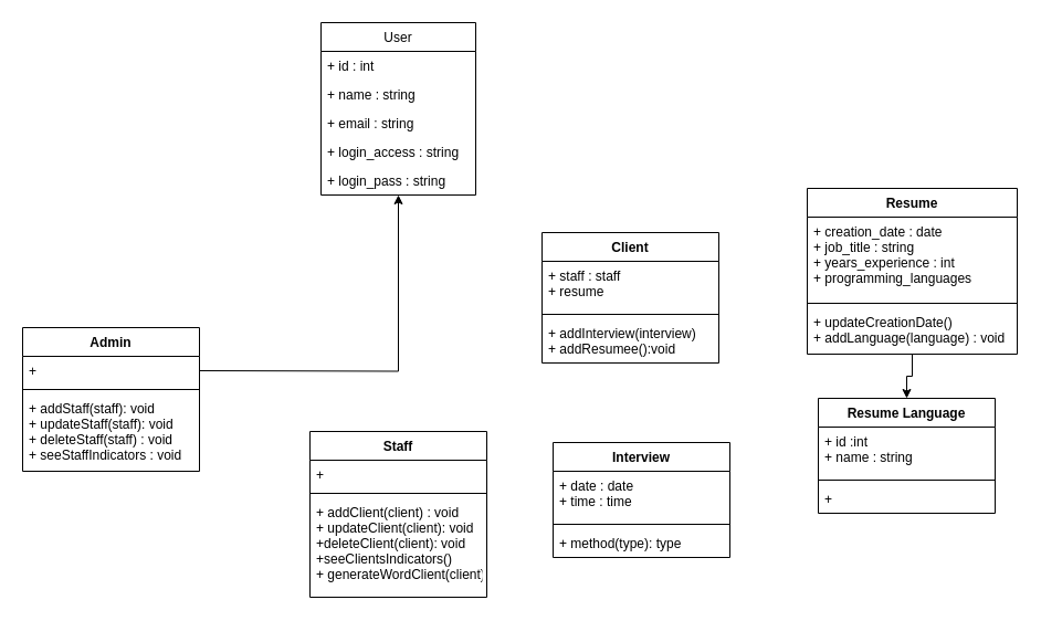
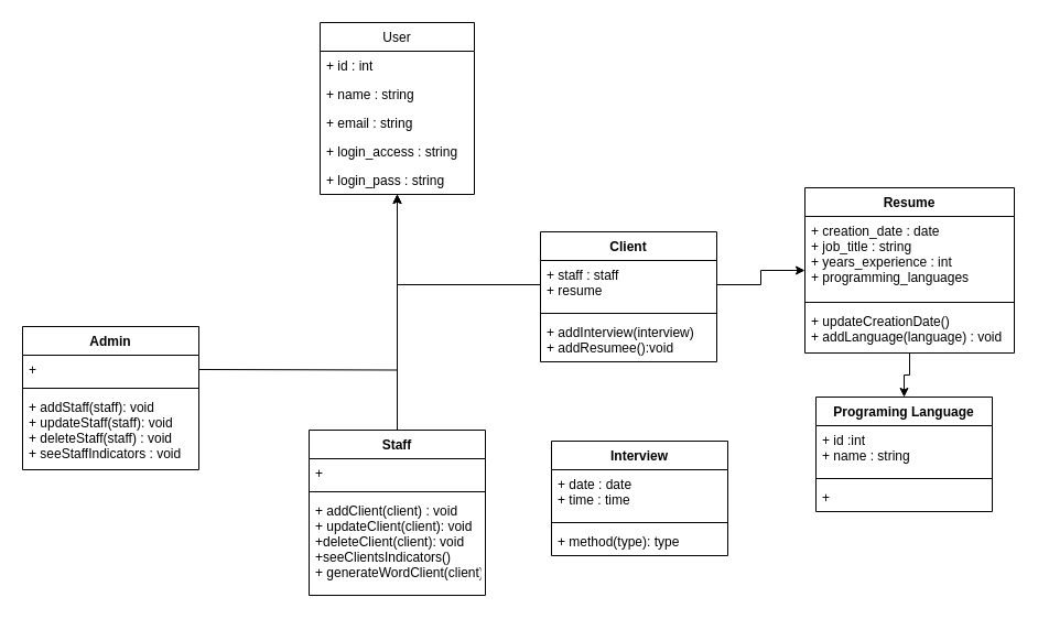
+ <mxCell id="23" style="edgeStyle=orthogonalEdgeStyle;rounded=0;orthogonalLoop=1;jettySize=auto;html=1;" edge="1" parent="1" source="20" target="29"><mxGeometry relative="1" as="geometry" /></mxCell>
+ <mxCell id="8" style="edgeStyle=orthogonalEdgeStyle;rounded=0;orthogonalLoop=1;jettySize=auto;html=1;" edge="1" parent="1" source="20" target="13"><mxGeometry relative="1" as="geometry"><mxPoint x="360" y="300" as="targetPoint" /></mxGeometry></mxCell>
+ <mxCell id="3" style="edgeStyle=orthogonalEdgeStyle;rounded=0;orthogonalLoop=1;jettySize=auto;html=1;" edge="1" parent="1" source="4" target="13"><mxGeometry relative="1" as="geometry" /></mxCell>
- <mxCell id="33" value="Resume Language" style="swimlane;fontStyle=1;align=center;verticalAlign=top;childLayout=stackLayout;horizontal=1;startSize=26;horizontalStack=0;resizeParent=1;resizeParentMax=0;resizeLast=0;collapsible=1;marginBottom=0;strokeColor=#000000;" vertex="1" parent="1"><mxGeometry x="740" y="360" width="160" height="104" as="geometry" /></mxCell>
+ <mxCell id="33" value="Programing Language" style="swimlane;fontStyle=1;align=center;verticalAlign=top;childLayout=stackLayout;horizontal=1;startSize=26;horizontalStack=0;resizeParent=1;resizeParentMax=0;resizeLast=0;collapsible=1;marginBottom=0;strokeColor=#000000;" vertex="1" parent="1"><mxGeometry x="740" y="360" width="160" height="104" as="geometry" /></mxCell>
